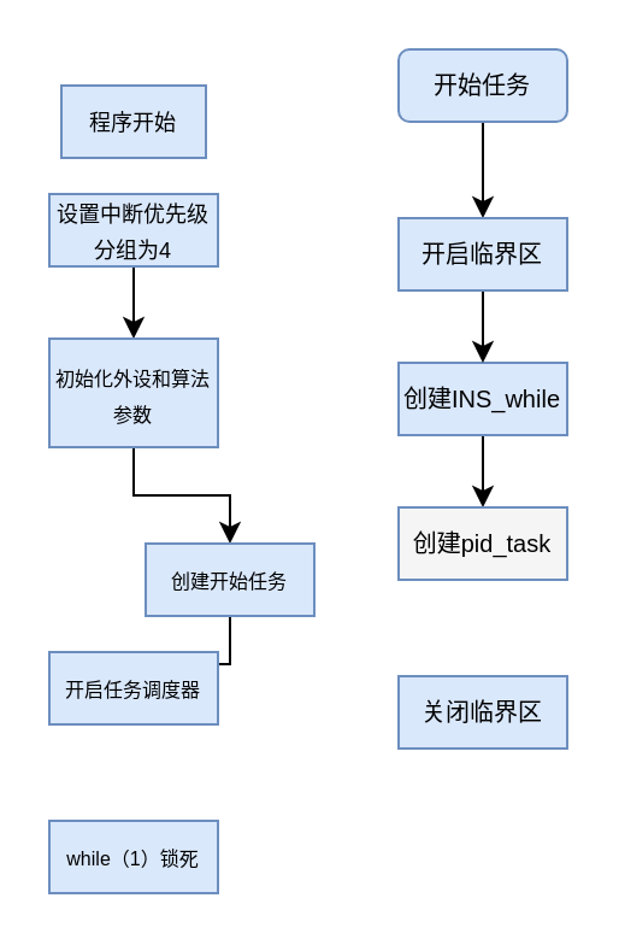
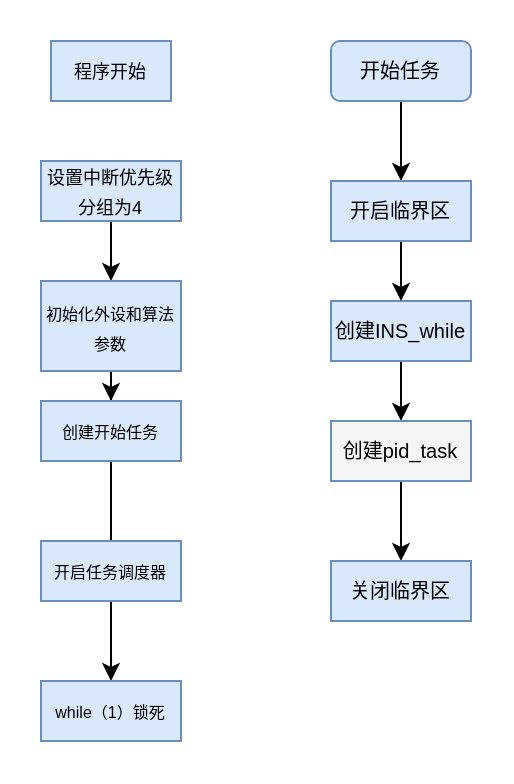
- <mxCell id="2" value="&lt;font style=&quot;font-size: 9px;&quot;&gt;程序开始&lt;/font&gt;" style="rounded=0;whiteSpace=wrap;html=1;fillColor=#dae8fc;strokeColor=#6c8ebf;" vertex="1" parent="1"><mxGeometry x="25" y="35" width="60" height="30" as="geometry" /></mxCell>
+ <mxCell id="2" value="&lt;font style=&quot;font-size: 9px;&quot;&gt;程序开始&lt;/font&gt;" style="rounded=0;whiteSpace=wrap;html=1;fillColor=#dae8fc;strokeColor=#6c8ebf;" vertex="1" parent="1"><mxGeometry x="25" y="20" width="60" height="30" as="geometry" /></mxCell>
- <mxCell id="8" value="&lt;span style=&quot;font-size: 8px;&quot;&gt;创建开始任务&lt;/span&gt;" style="rounded=0;whiteSpace=wrap;html=1;fillColor=#dae8fc;strokeColor=#6c8ebf;" vertex="1" parent="1"><mxGeometry x="60" y="225" width="70" height="30" as="geometry" /></mxCell>
+ <mxCell id="8" value="&lt;span style=&quot;font-size: 8px;&quot;&gt;创建开始任务&lt;/span&gt;" style="rounded=0;whiteSpace=wrap;html=1;fillColor=#dae8fc;strokeColor=#6c8ebf;" vertex="1" parent="1"><mxGeometry x="20" y="200" width="70" height="30" as="geometry" /></mxCell>
+ <mxCell id="16" value="" style="edgeStyle=orthogonalEdgeStyle;rounded=0;orthogonalLoop=1;jettySize=auto;html=1;fontFamily=Helvetica;fontSize=12;fontColor=default;" edge="1" parent="1" source="17" target="20"><mxGeometry relative="1" as="geometry" /></mxCell>
+ <mxCell id="9" value="" style="edgeStyle=orthogonalEdgeStyle;rounded=0;orthogonalLoop=1;jettySize=auto;html=1;fontFamily=Helvetica;fontSize=12;fontColor=default;" edge="1" parent="1" source="10" target="13"><mxGeometry relative="1" as="geometry" /></mxCell>
